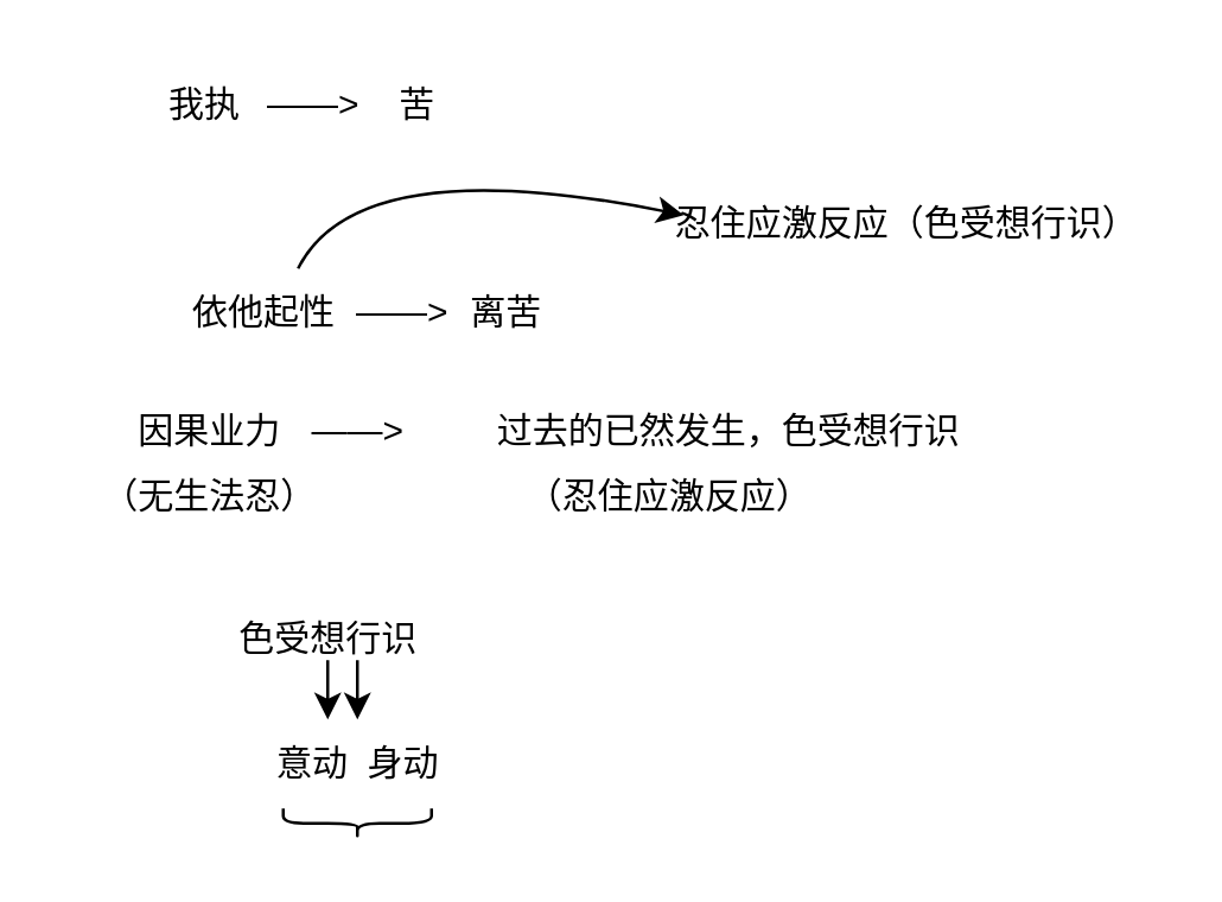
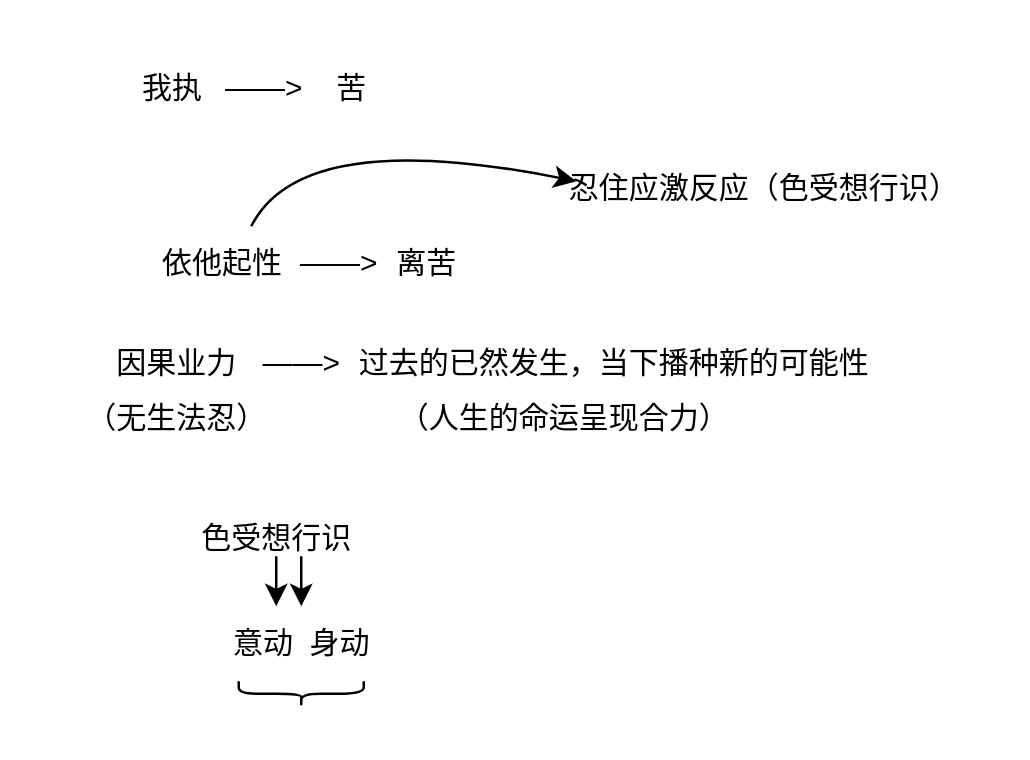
- <mxCell id="13" value="过去的已然发生，色受想行识" style="text;html=1;align=center;verticalAlign=middle;resizable=0;points=[];autosize=1;strokeColor=none;fillColor=none;" vertex="1" parent="1"><mxGeometry x="130" y="130" width="230" height="30" as="geometry" /></mxCell>
+ <mxCell id="13" value="过去的已然发生，当下播种新的可能性" style="text;html=1;align=center;verticalAlign=middle;resizable=0;points=[];autosize=1;strokeColor=none;fillColor=none;" vertex="1" parent="1"><mxGeometry x="130" y="130" width="230" height="30" as="geometry" /></mxCell>
- <mxCell id="15" value="（忍住应激反应）" style="text;html=1;align=center;verticalAlign=middle;resizable=0;points=[];autosize=1;strokeColor=none;fillColor=none;" vertex="1" parent="1"><mxGeometry x="145" y="152" width="160" height="30" as="geometry" /></mxCell>
+ <mxCell id="15" value="（人生的命运呈现合力）" style="text;html=1;align=center;verticalAlign=middle;resizable=0;points=[];autosize=1;strokeColor=none;fillColor=none;" vertex="1" parent="1"><mxGeometry x="145" y="152" width="160" height="30" as="geometry" /></mxCell>
